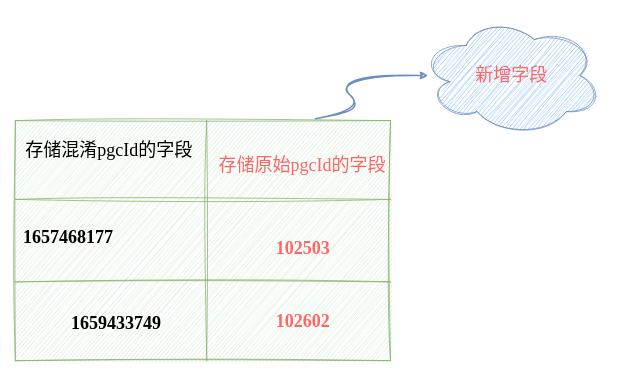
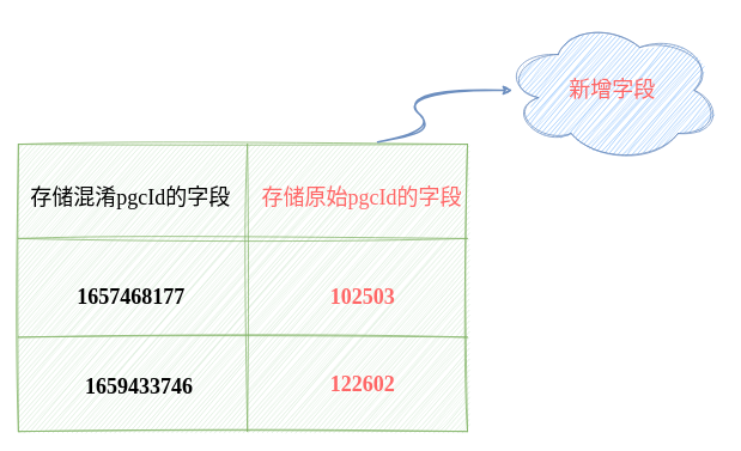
- <mxCell id="5" value="&lt;font style=&quot;font-size: 24px;&quot;&gt;存储混淆pgcId的字段&lt;/font&gt;" style="text;html=1;strokeColor=none;fillColor=none;align=center;verticalAlign=middle;whiteSpace=wrap;rounded=0;sketch=1;hachureGap=4;jiggle=2;strokeWidth=1;fontFamily=Architects Daughter;fontSource=https%3A%2F%2Ffonts.googleapis.com%2Fcss%3Ffamily%3DArchitects%2BDaughter;fontSize=20;" vertex="1" parent="1"><mxGeometry x="30" y="170" width="230" height="60" as="geometry" /></mxCell>
+ <mxCell id="5" value="&lt;font style=&quot;font-size: 24px;&quot;&gt;存储混淆pgcId的字段&lt;/font&gt;" style="text;html=1;strokeColor=none;fillColor=none;align=center;verticalAlign=middle;whiteSpace=wrap;rounded=0;sketch=1;hachureGap=4;jiggle=2;strokeWidth=1;fontFamily=Architects Daughter;fontSource=https%3A%2F%2Ffonts.googleapis.com%2Fcss%3Ffamily%3DArchitects%2BDaughter;fontSize=20;" vertex="1" parent="1"><mxGeometry x="30" y="190" width="230" height="60" as="geometry" /></mxCell>
- <mxCell id="11" value="1657468177" style="text;strokeColor=none;fillColor=none;html=1;fontSize=24;fontStyle=1;verticalAlign=middle;align=center;sketch=1;hachureGap=4;jiggle=2;strokeWidth=1;fontFamily=Architects Daughter;fontSource=https%3A%2F%2Ffonts.googleapis.com%2Fcss%3Ffamily%3DArchitects%2BDaughter;" vertex="1" parent="1"><mxGeometry x="40" y="295" width="100" height="40" as="geometry" /></mxCell>
+ <mxCell id="11" value="1657468177" style="text;strokeColor=none;fillColor=none;html=1;fontSize=24;fontStyle=1;verticalAlign=middle;align=center;sketch=1;hachureGap=4;jiggle=2;strokeWidth=1;fontFamily=Architects Daughter;fontSource=https%3A%2F%2Ffonts.googleapis.com%2Fcss%3Ffamily%3DArchitects%2BDaughter;" vertex="1" parent="1"><mxGeometry x="95" y="310" width="100" height="40" as="geometry" /></mxCell>
- <mxCell id="9" value="&lt;font color=&quot;#ff6666&quot;&gt;102602&lt;/font&gt;" style="text;strokeColor=none;fillColor=none;html=1;fontSize=24;fontStyle=1;verticalAlign=middle;align=center;sketch=1;hachureGap=4;jiggle=2;strokeWidth=1;fontFamily=Architects Daughter;fontSource=https%3A%2F%2Ffonts.googleapis.com%2Fcss%3Ffamily%3DArchitects%2BDaughter;" vertex="1" parent="1"><mxGeometry x="352.5" y="407.5" width="100" height="40" as="geometry" /></mxCell>
+ <mxCell id="9" value="&lt;font color=&quot;#ff6666&quot;&gt;122602&lt;/font&gt;" style="text;strokeColor=none;fillColor=none;html=1;fontSize=24;fontStyle=1;verticalAlign=middle;align=center;sketch=1;hachureGap=4;jiggle=2;strokeWidth=1;fontFamily=Architects Daughter;fontSource=https%3A%2F%2Ffonts.googleapis.com%2Fcss%3Ffamily%3DArchitects%2BDaughter;" vertex="1" parent="1"><mxGeometry x="352.5" y="407.5" width="100" height="40" as="geometry" /></mxCell>
- <mxCell id="10" value="1659433749" style="text;strokeColor=none;fillColor=none;html=1;fontSize=24;fontStyle=1;verticalAlign=middle;align=center;sketch=1;hachureGap=4;jiggle=2;strokeWidth=1;fontFamily=Architects Daughter;fontSource=https%3A%2F%2Ffonts.googleapis.com%2Fcss%3Ffamily%3DArchitects%2BDaughter;" vertex="1" parent="1"><mxGeometry x="94" y="407.5" width="120" height="45" as="geometry" /></mxCell>
+ <mxCell id="10" value="1659433746" style="text;strokeColor=none;fillColor=none;html=1;fontSize=24;fontStyle=1;verticalAlign=middle;align=center;sketch=1;hachureGap=4;jiggle=2;strokeWidth=1;fontFamily=Architects Daughter;fontSource=https%3A%2F%2Ffonts.googleapis.com%2Fcss%3Ffamily%3DArchitects%2BDaughter;" vertex="1" parent="1"><mxGeometry x="94" y="407.5" width="120" height="45" as="geometry" /></mxCell>
